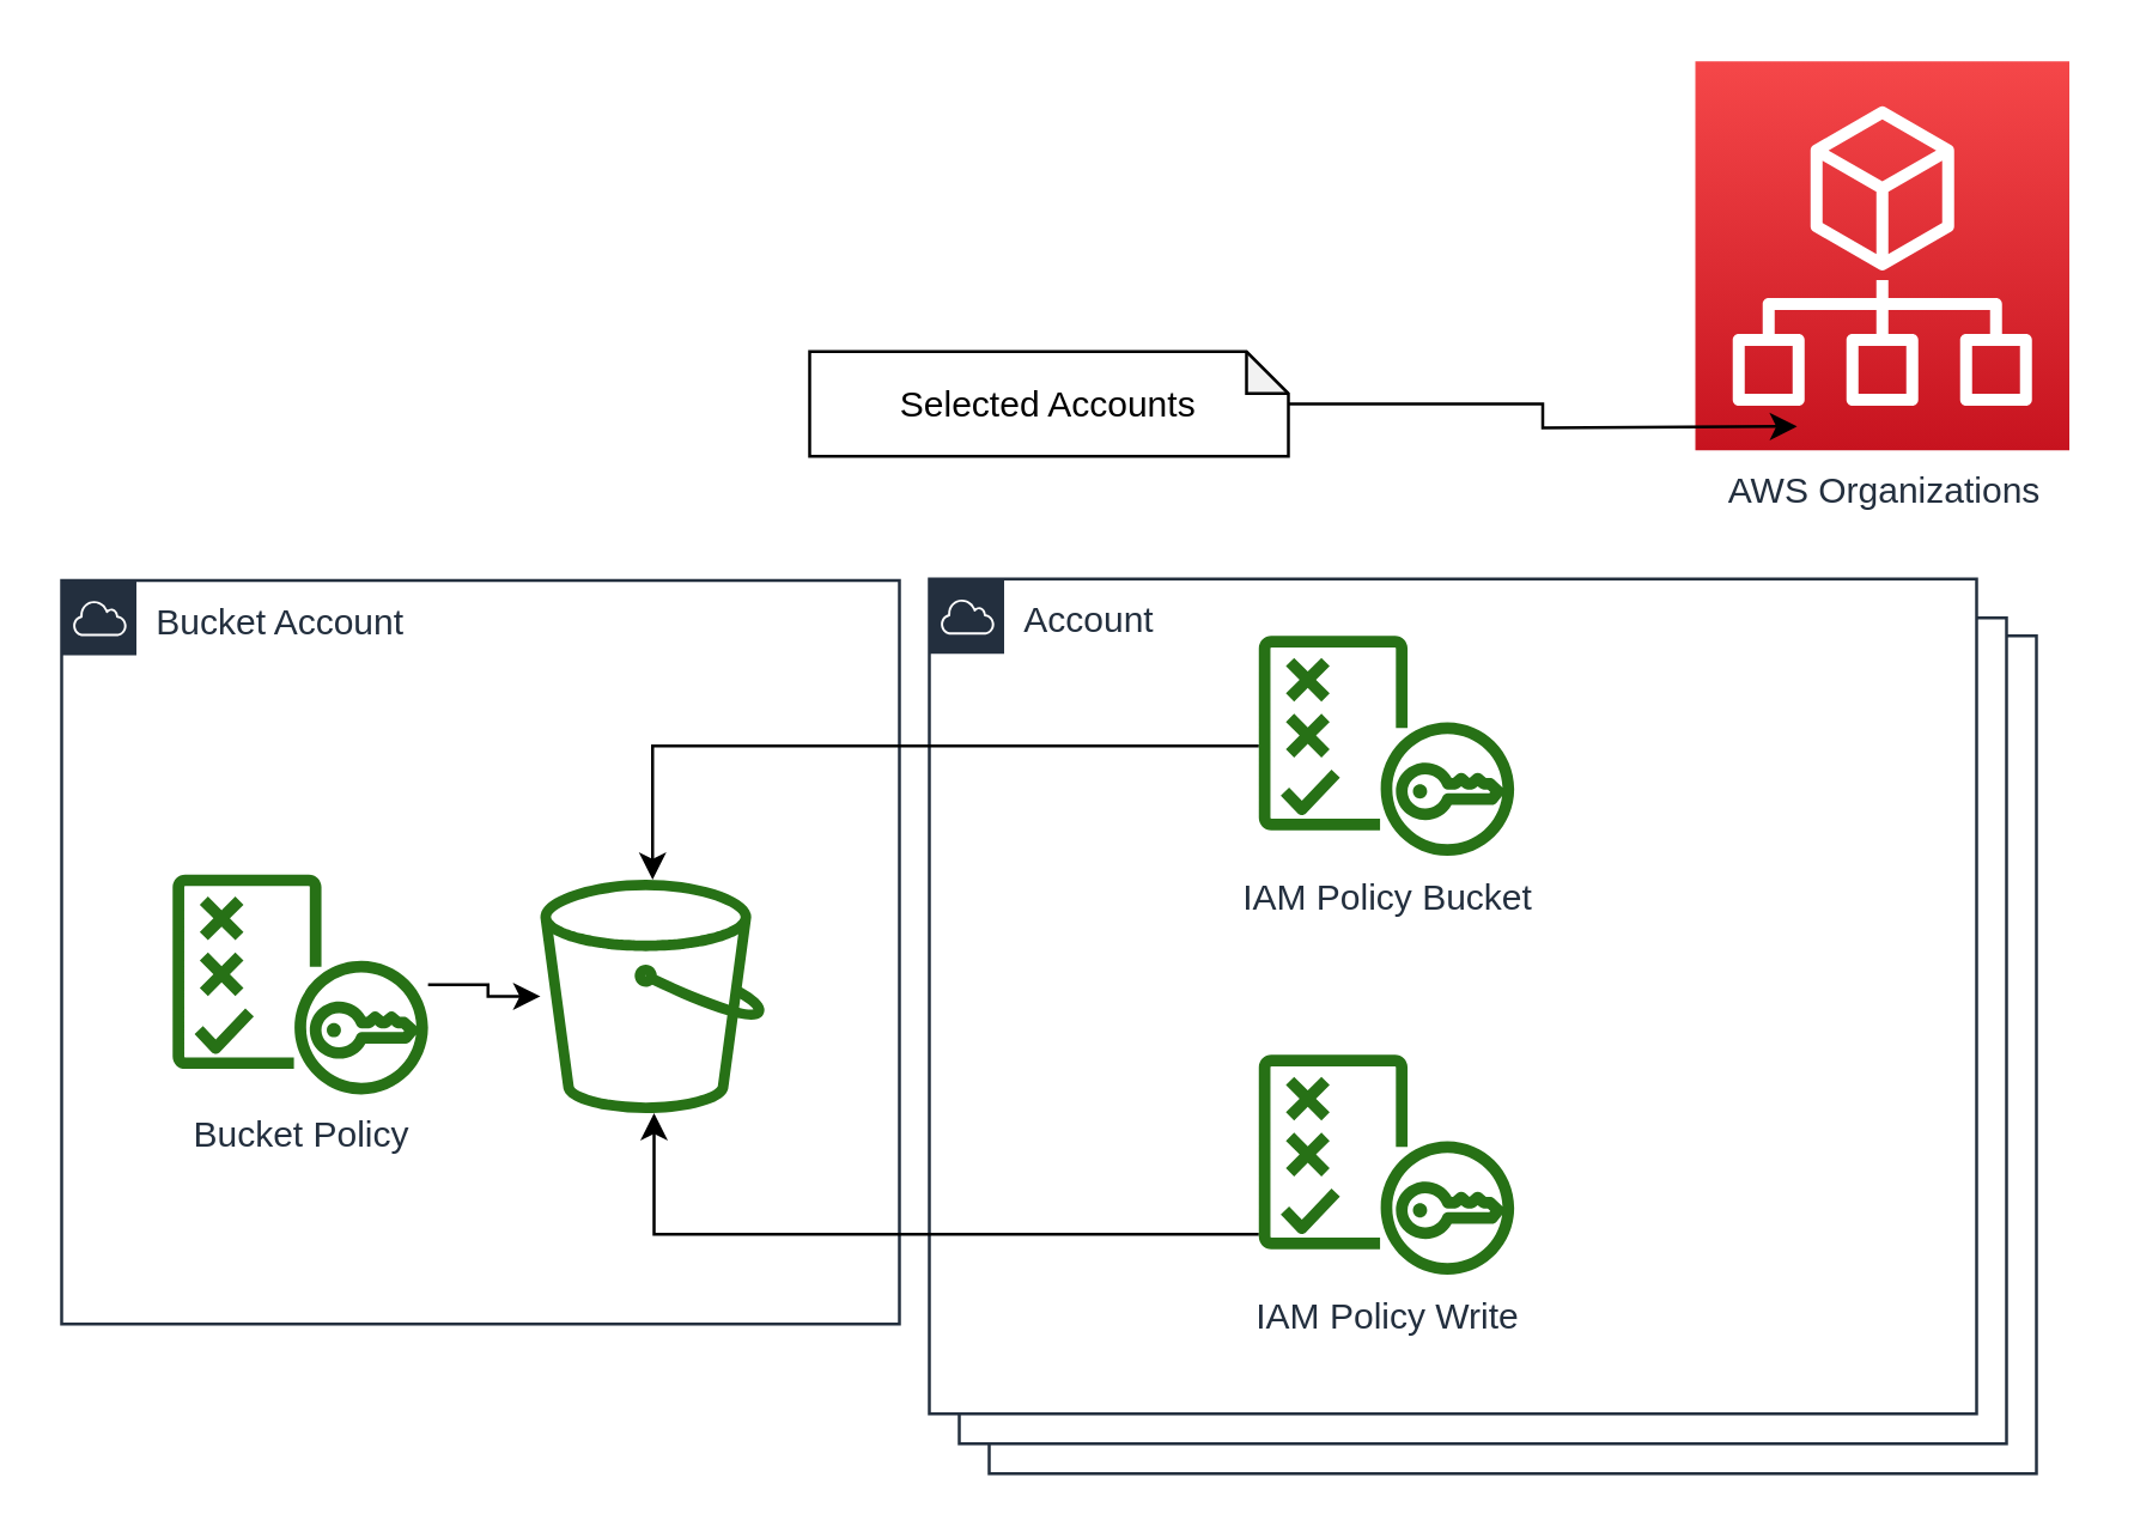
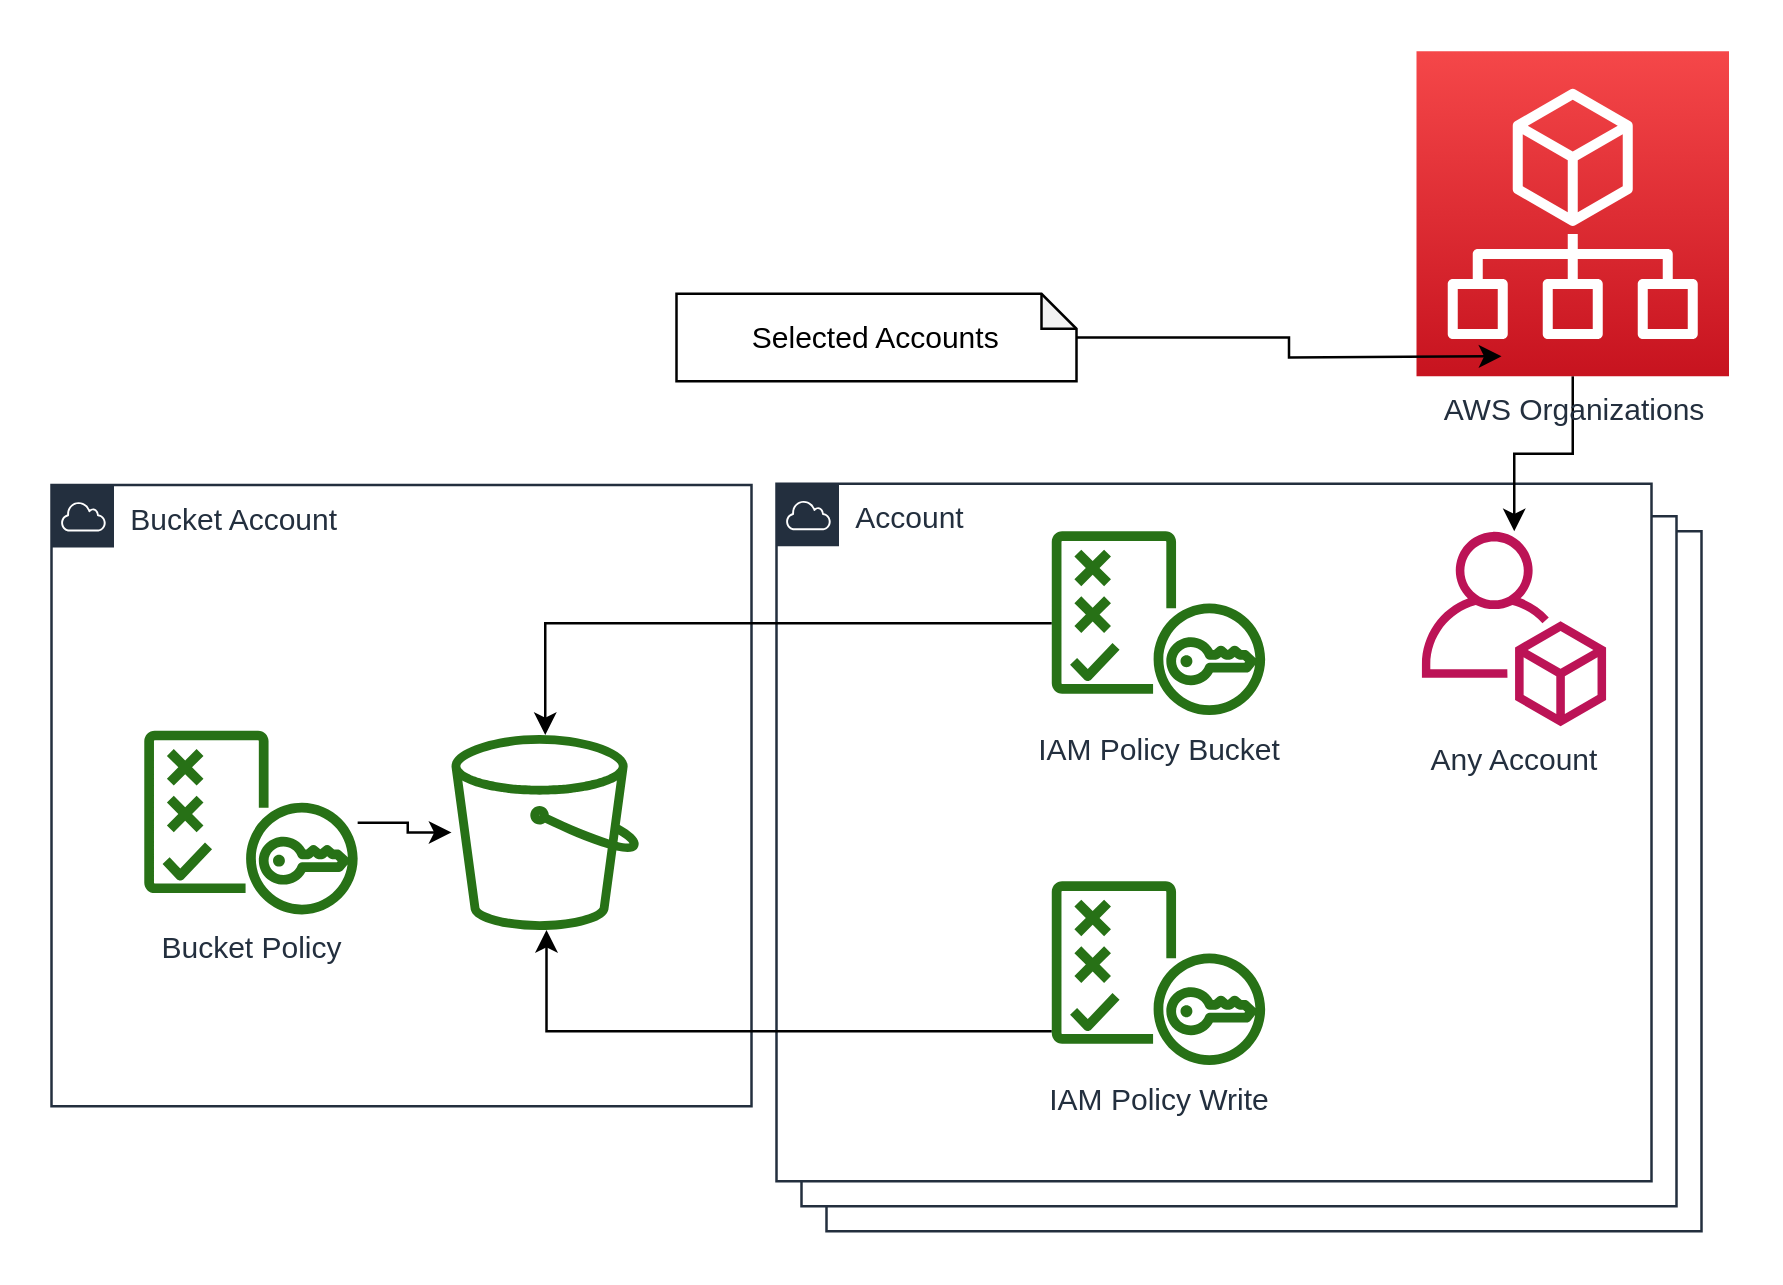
+ <mxCell id="6" style="edgeStyle=orthogonalEdgeStyle;rounded=0;orthogonalLoop=1;jettySize=auto;html=1;" parent="1" source="8" target="7" edge="1"><mxGeometry relative="1" as="geometry"><mxPoint x="228" y="288" as="sourcePoint" /></mxGeometry></mxCell>
+ <mxCell id="7" value="Any Account" style="outlineConnect=0;fontColor=#232F3E;gradientColor=none;fillColor=#BC1356;strokeColor=none;dashed=0;verticalLabelPosition=bottom;verticalAlign=top;align=center;html=1;fontSize=12;fontStyle=0;aspect=fixed;pointerEvents=1;shape=mxgraph.aws4.organizations_account;" parent="1" vertex="1"><mxGeometry x="568" y="212" width="74" height="78" as="geometry" /></mxCell>
